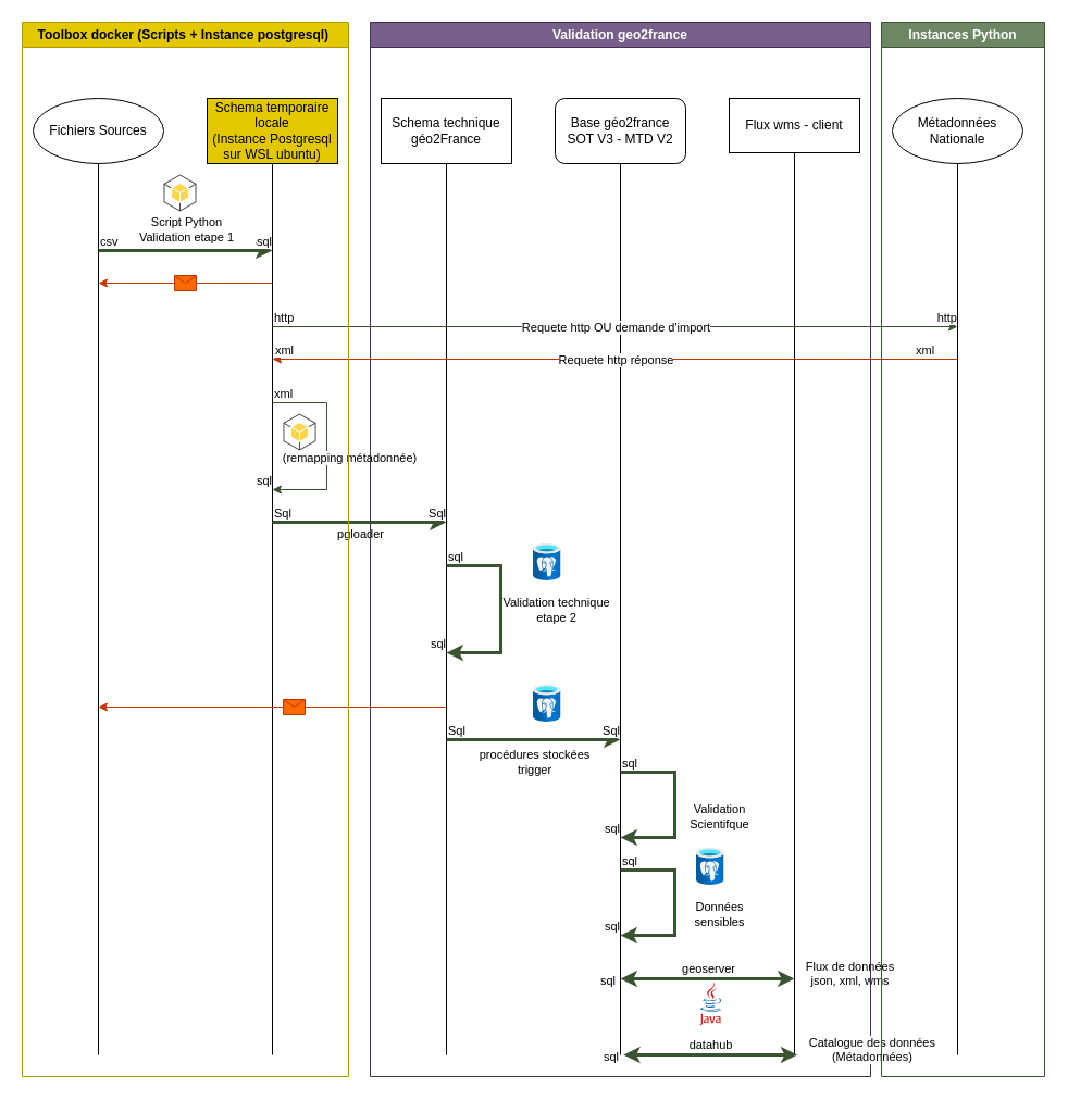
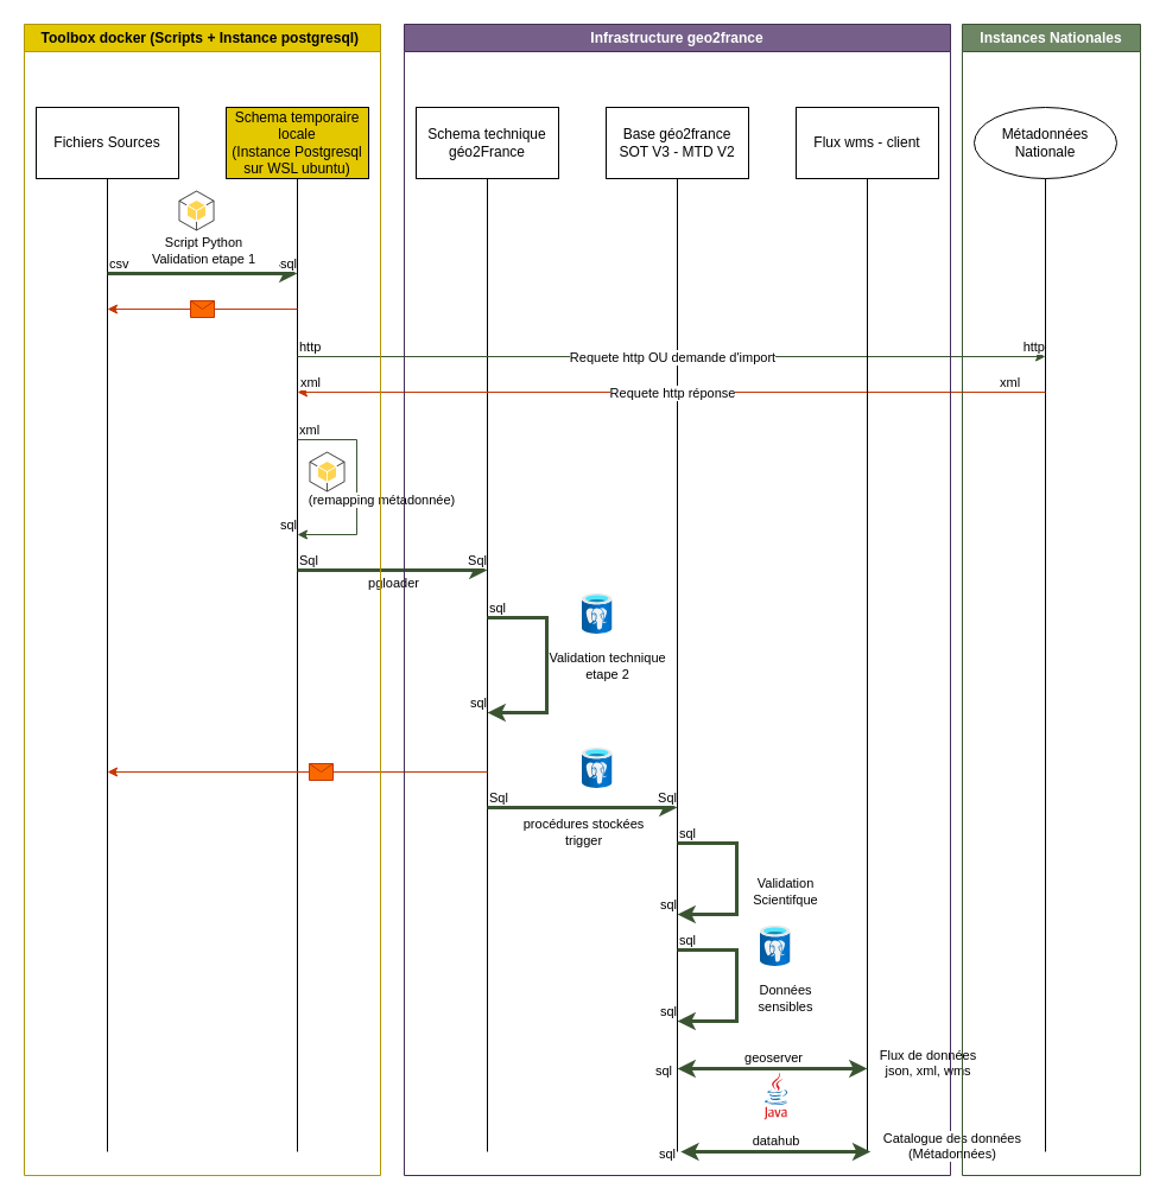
- <mxCell id="61" value="Validation geo2france" style="swimlane;whiteSpace=wrap;html=1;fillColor=#76608a;fontColor=#ffffff;strokeColor=#432D57;" parent="1" vertex="1"><mxGeometry x="340" y="20" width="460" height="970" as="geometry" /></mxCell>
+ <mxCell id="61" value="Infrastructure geo2france" style="swimlane;whiteSpace=wrap;html=1;fillColor=#76608a;fontColor=#ffffff;strokeColor=#432D57;" parent="1" vertex="1"><mxGeometry x="340" y="20" width="460" height="970" as="geometry" /></mxCell>
- <mxCell id="70" value="Instances Python" style="swimlane;whiteSpace=wrap;html=1;fillColor=#6d8764;fontColor=#ffffff;strokeColor=#3A5431;" parent="1" vertex="1"><mxGeometry x="810" y="20" width="150" height="970" as="geometry" /></mxCell>
+ <mxCell id="70" value="Instances Nationales" style="swimlane;whiteSpace=wrap;html=1;fillColor=#6d8764;fontColor=#ffffff;strokeColor=#3A5431;" parent="1" vertex="1"><mxGeometry x="810" y="20" width="150" height="970" as="geometry" /></mxCell>
- <mxCell id="52" value="Flux wms - client" style="rounded=0;whiteSpace=wrap;html=1;" parent="1" vertex="1"><mxGeometry x="670" y="90" width="120" height="50" as="geometry" /></mxCell>
+ <mxCell id="52" value="Flux wms - client" style="rounded=0;whiteSpace=wrap;html=1;" parent="1" vertex="1"><mxGeometry x="670" y="90" width="120" height="60" as="geometry" /></mxCell>
- <mxCell id="8" value="Fichiers Sources" style="ellipse;whiteSpace=wrap;html=1;" parent="1" vertex="1"><mxGeometry x="30" y="90" width="120" height="60" as="geometry" /></mxCell>
+ <mxCell id="8" value="Fichiers Sources" style="rounded=0;whiteSpace=wrap;html=1;" parent="1" vertex="1"><mxGeometry x="30" y="90" width="120" height="60" as="geometry" /></mxCell>
- <mxCell id="6" value="Base géo2france&lt;br&gt;SOT V3 - MTD V2" style="whiteSpace=wrap;html=1;rounded=1;" parent="1" vertex="1"><mxGeometry x="510" y="90" width="120" height="60" as="geometry" /></mxCell>
+ <mxCell id="6" value="Base géo2france&lt;br&gt;SOT V3 - MTD V2" style="rounded=0;whiteSpace=wrap;html=1;" parent="1" vertex="1"><mxGeometry x="510" y="90" width="120" height="60" as="geometry" /></mxCell>
